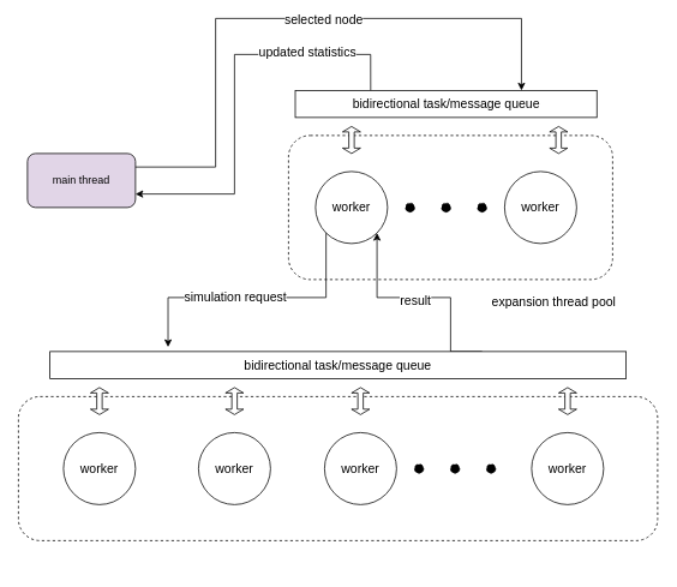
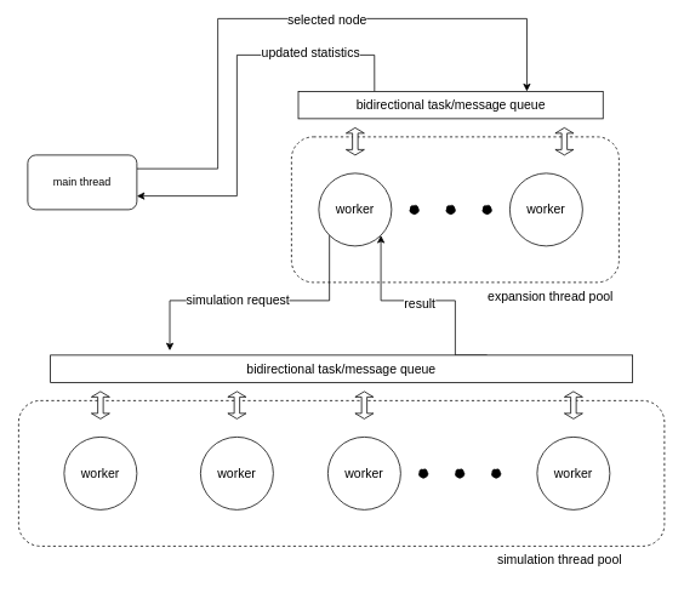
- <mxCell id="5" value="main thread" style="rounded=1;whiteSpace=wrap;html=1;fillColor=#e1d5e7;" vertex="1" parent="1"><mxGeometry x="30" y="170" width="120" height="60" as="geometry" /></mxCell>
+ <mxCell id="5" value="main thread" style="rounded=1;whiteSpace=wrap;html=1;" vertex="1" parent="1"><mxGeometry x="30" y="170" width="120" height="60" as="geometry" /></mxCell>
- <mxCell id="29" value="&lt;font style=&quot;font-size: 14px&quot;&gt;expansion thread pool&lt;/font&gt;" style="text;html=1;strokeColor=none;fillColor=none;align=center;verticalAlign=middle;whiteSpace=wrap;rounded=0;dashed=1;" vertex="1" parent="1"><mxGeometry x="530" y="320" width="170" height="30" as="geometry" /></mxCell>
+ <mxCell id="29" value="&lt;font style=&quot;font-size: 14px&quot;&gt;expansion thread pool&lt;/font&gt;" style="text;html=1;strokeColor=none;fillColor=none;align=center;verticalAlign=middle;whiteSpace=wrap;rounded=0;dashed=1;" vertex="1" parent="1"><mxGeometry x="520" y="310" width="170" height="30" as="geometry" /></mxCell>
+ <mxCell id="13" value="&lt;font style=&quot;font-size: 14px&quot;&gt;simulation thread pool&lt;/font&gt;" style="text;html=1;strokeColor=none;fillColor=none;align=center;verticalAlign=middle;whiteSpace=wrap;rounded=0;dashed=1;" vertex="1" parent="1"><mxGeometry x="530" y="600" width="170" height="30" as="geometry" /></mxCell>
